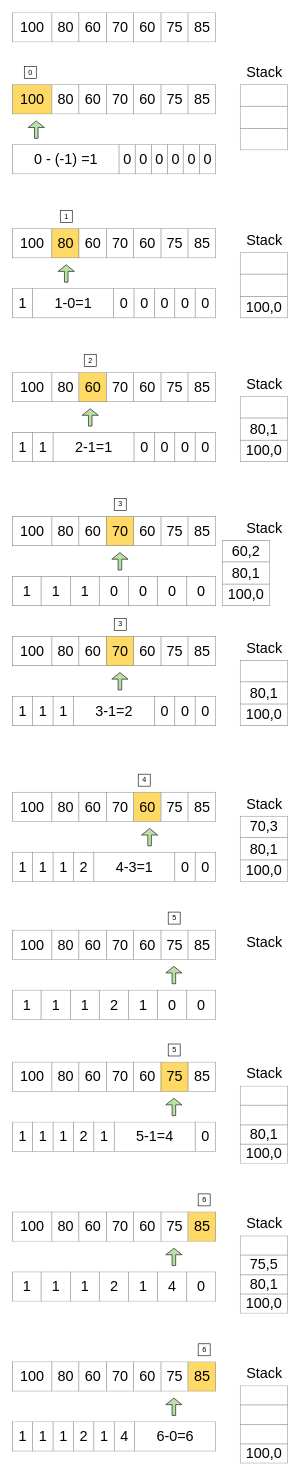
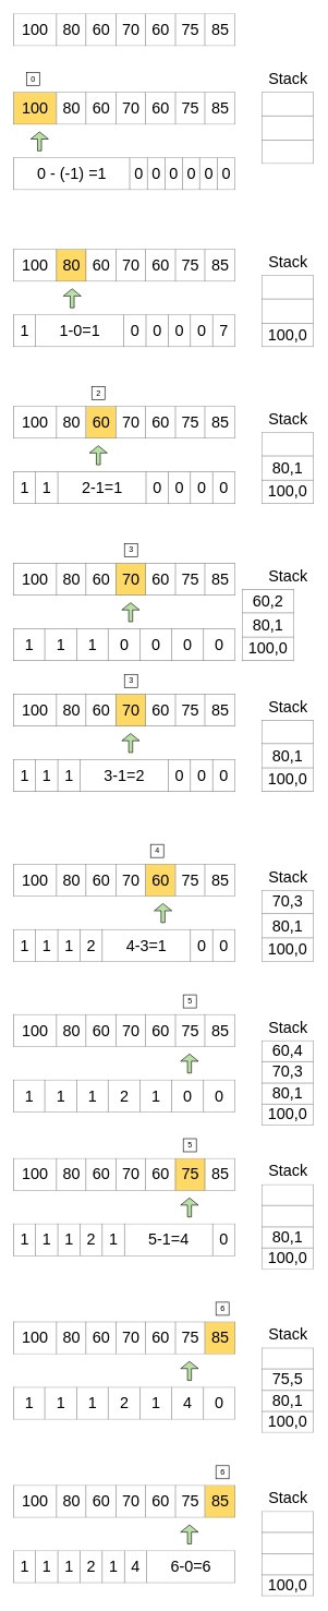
- <mxCell id="13" value="1" style="text;html=1;align=center;verticalAlign=middle;resizable=0;points=[];autosize=1;strokeColor=#000000;" vertex="1" parent="1"><mxGeometry x="100" y="350" width="20" height="20" as="geometry" /></mxCell>
- <mxCell id="11" value="&lt;table border=&quot;1&quot; width=&quot;100%&quot; style=&quot;width: 100% ; height: 100% ; border-collapse: collapse ; font-size: 24px&quot;&gt;&lt;tbody style=&quot;font-size: 24px&quot;&gt;&lt;tr style=&quot;font-size: 24px&quot;&gt;&lt;td style=&quot;font-size: 24px&quot;&gt;1&lt;/td&gt;&lt;td style=&quot;font-size: 24px&quot;&gt;1-0=1&lt;/td&gt;&lt;td style=&quot;font-size: 24px&quot;&gt;0&lt;/td&gt;&lt;td style=&quot;font-size: 24px&quot;&gt;0&lt;/td&gt;&lt;td&gt;0&lt;/td&gt;&lt;td&gt;0&lt;/td&gt;&lt;td&gt;0&lt;/td&gt;&lt;/tr&gt;&lt;/tbody&gt;&lt;/table&gt;" style="text;html=1;strokeColor=none;fillColor=none;overflow=fill;align=center;fontSize=24;" vertex="1" parent="1"><mxGeometry x="20" y="480" width="340" height="50" as="geometry" /></mxCell>
+ <mxCell id="11" value="&lt;table border=&quot;1&quot; width=&quot;100%&quot; style=&quot;width: 100% ; height: 100% ; border-collapse: collapse ; font-size: 24px&quot;&gt;&lt;tbody style=&quot;font-size: 24px&quot;&gt;&lt;tr style=&quot;font-size: 24px&quot;&gt;&lt;td style=&quot;font-size: 24px&quot;&gt;1&lt;/td&gt;&lt;td style=&quot;font-size: 24px&quot;&gt;1-0=1&lt;/td&gt;&lt;td style=&quot;font-size: 24px&quot;&gt;0&lt;/td&gt;&lt;td style=&quot;font-size: 24px&quot;&gt;0&lt;/td&gt;&lt;td&gt;0&lt;/td&gt;&lt;td&gt;0&lt;/td&gt;&lt;td&gt;7&lt;/td&gt;&lt;/tr&gt;&lt;/tbody&gt;&lt;/table&gt;" style="text;html=1;strokeColor=none;fillColor=none;overflow=fill;align=center;fontSize=24;" vertex="1" parent="1"><mxGeometry x="20" y="480" width="340" height="50" as="geometry" /></mxCell>
+ <mxCell id="40" value="&lt;table border=&quot;1&quot; width=&quot;100%&quot; style=&quot;width: 100% ; height: 100% ; border-collapse: collapse ; font-size: 24px&quot;&gt;&lt;tbody style=&quot;font-size: 24px&quot;&gt;&lt;tr&gt;&lt;td&gt;60,4&lt;/td&gt;&lt;/tr&gt;&lt;tr style=&quot;font-size: 24px&quot;&gt;&lt;td style=&quot;font-size: 24px&quot;&gt;70,3&lt;/td&gt;&lt;/tr&gt;&lt;tr&gt;&lt;td&gt;80,1&lt;/td&gt;&lt;/tr&gt;&lt;tr&gt;&lt;td&gt;100,0&lt;/td&gt;&lt;/tr&gt;&lt;/tbody&gt;&lt;/table&gt;" style="text;html=1;strokeColor=none;fillColor=none;overflow=fill;align=center;fontSize=24;" vertex="1" parent="1"><mxGeometry x="400" y="1590" width="80" height="130" as="geometry" /></mxCell>
